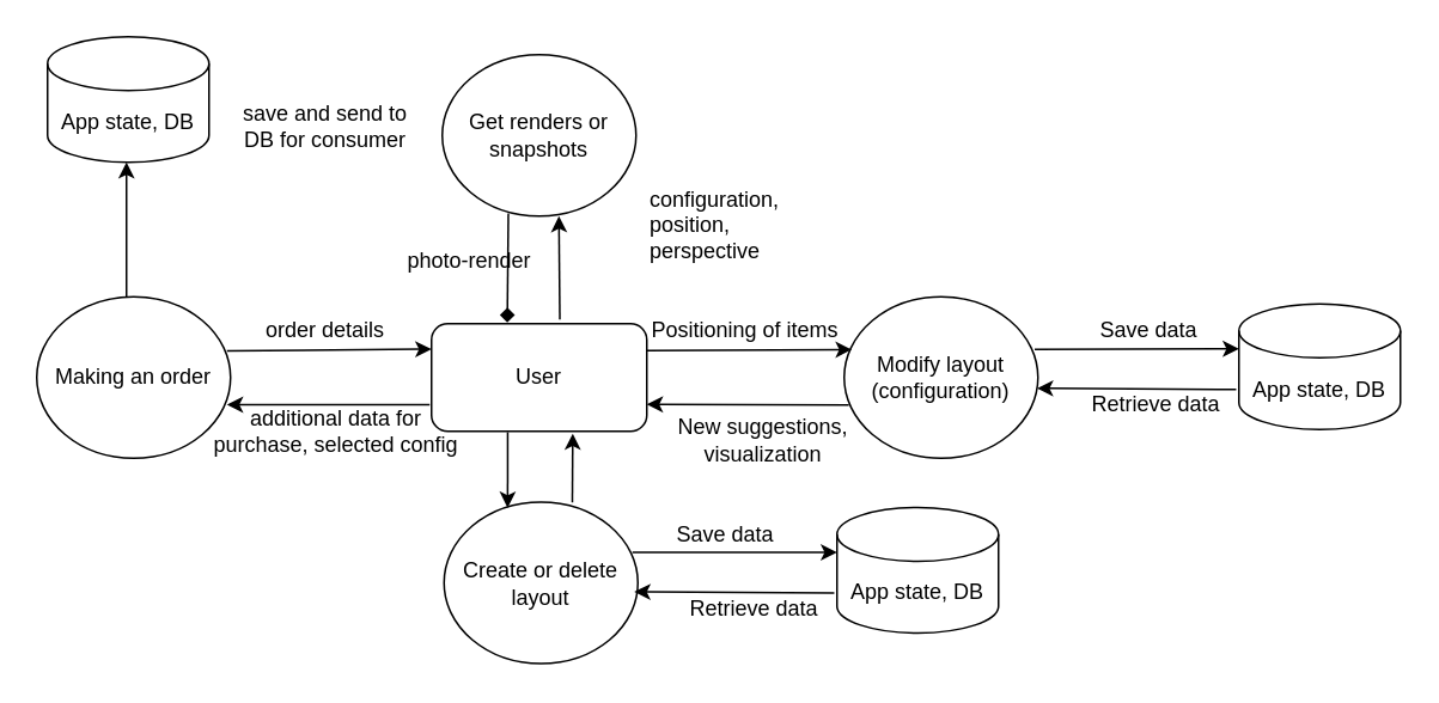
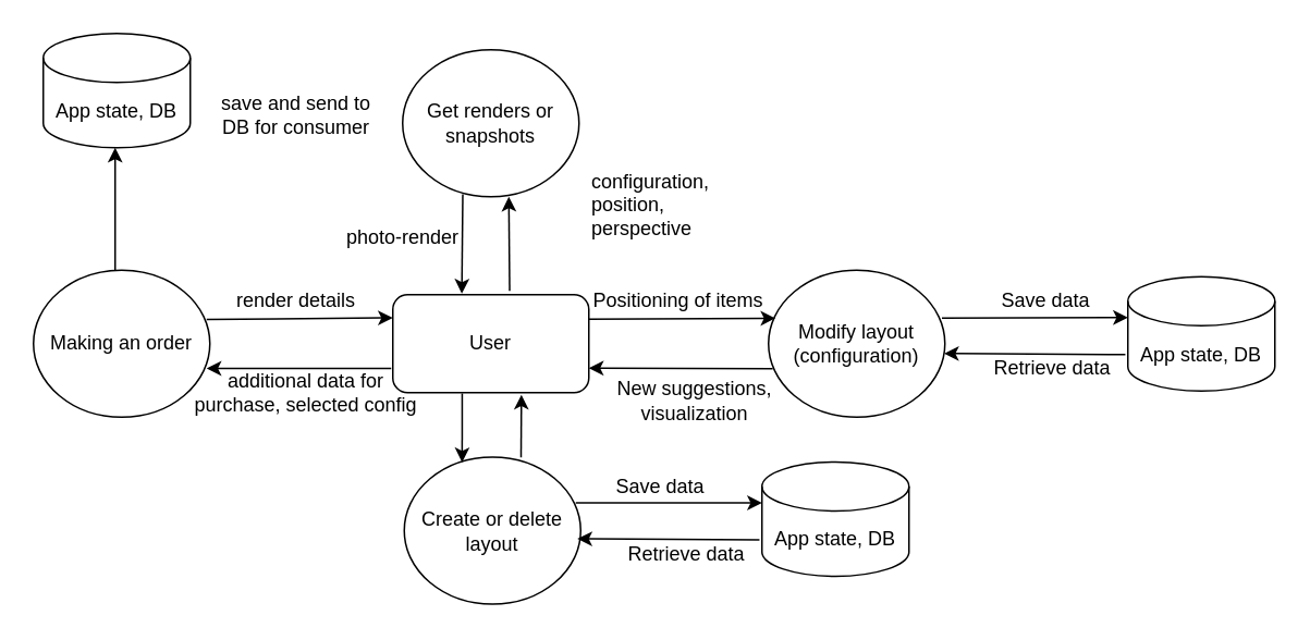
- <mxCell id="33" value="photo-render" style="text;html=1;strokeColor=none;fillColor=none;align=left;verticalAlign=middle;whiteSpace=wrap;rounded=0;" vertex="1" parent="1"><mxGeometry x="225" y="130" width="80" height="30" as="geometry" /></mxCell>
+ <mxCell id="33" value="photo-render" style="text;html=1;strokeColor=none;fillColor=none;align=left;verticalAlign=middle;whiteSpace=wrap;rounded=0;" vertex="1" parent="1"><mxGeometry x="210" y="130" width="80" height="30" as="geometry" /></mxCell>
- <mxCell id="32" value="" style="endArrow=diamond;html=1;rounded=0;exitX=0.341;exitY=0.984;exitDx=0;exitDy=0;exitPerimeter=0;entryX=0.352;entryY=-0.011;entryDx=0;entryDy=0;entryPerimeter=0;" edge="1" parent="1" source="29" target="2"><mxGeometry width="50" height="50" relative="1" as="geometry"><mxPoint x="322" y="188" as="sourcePoint" /><mxPoint x="321" y="130" as="targetPoint" /></mxGeometry></mxCell>
+ <mxCell id="32" value="" style="endArrow=classic;html=1;rounded=0;exitX=0.341;exitY=0.984;exitDx=0;exitDy=0;exitPerimeter=0;entryX=0.352;entryY=-0.011;entryDx=0;entryDy=0;entryPerimeter=0;" edge="1" parent="1" source="29" target="2"><mxGeometry width="50" height="50" relative="1" as="geometry"><mxPoint x="322" y="188" as="sourcePoint" /><mxPoint x="321" y="130" as="targetPoint" /></mxGeometry></mxCell>
- <mxCell id="24" value="order details" style="text;html=1;strokeColor=none;fillColor=none;align=center;verticalAlign=middle;whiteSpace=wrap;rounded=0;" vertex="1" parent="1"><mxGeometry x="116" y="169" width="130" height="30" as="geometry" /></mxCell>
+ <mxCell id="24" value="render details" style="text;html=1;strokeColor=none;fillColor=none;align=center;verticalAlign=middle;whiteSpace=wrap;rounded=0;" vertex="1" parent="1"><mxGeometry x="116" y="169" width="130" height="30" as="geometry" /></mxCell>
